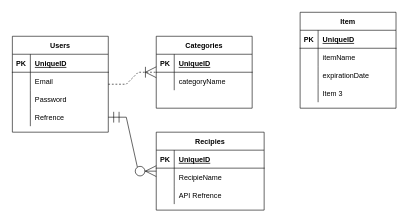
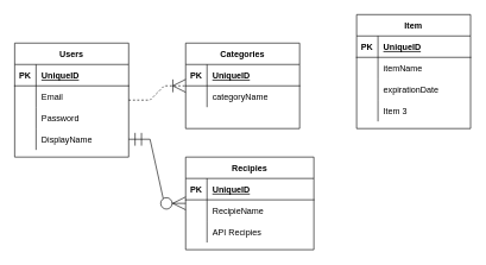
- <mxCell id="14" value="Refrence" style="shape=partialRectangle;connectable=0;fillColor=none;top=0;left=0;bottom=0;right=0;align=left;spacingLeft=6;overflow=hidden;" vertex="1" parent="12"><mxGeometry x="30" width="130" height="30" as="geometry"><mxRectangle width="130" height="30" as="alternateBounds" /></mxGeometry></mxCell>
+ <mxCell id="14" value="DisplayName" style="shape=partialRectangle;connectable=0;fillColor=none;top=0;left=0;bottom=0;right=0;align=left;spacingLeft=6;overflow=hidden;" vertex="1" parent="12"><mxGeometry x="30" width="130" height="30" as="geometry"><mxRectangle width="130" height="30" as="alternateBounds" /></mxGeometry></mxCell>
- <mxCell id="31" value="API Refrence" style="shape=partialRectangle;connectable=0;fillColor=none;top=0;left=0;bottom=0;right=0;align=left;spacingLeft=6;overflow=hidden;" vertex="1" parent="29"><mxGeometry x="30" width="150" height="30" as="geometry"><mxRectangle width="150" height="30" as="alternateBounds" /></mxGeometry></mxCell>
+ <mxCell id="31" value="API Recipies" style="shape=partialRectangle;connectable=0;fillColor=none;top=0;left=0;bottom=0;right=0;align=left;spacingLeft=6;overflow=hidden;" vertex="1" parent="29"><mxGeometry x="30" width="150" height="30" as="geometry"><mxRectangle width="150" height="30" as="alternateBounds" /></mxGeometry></mxCell>
